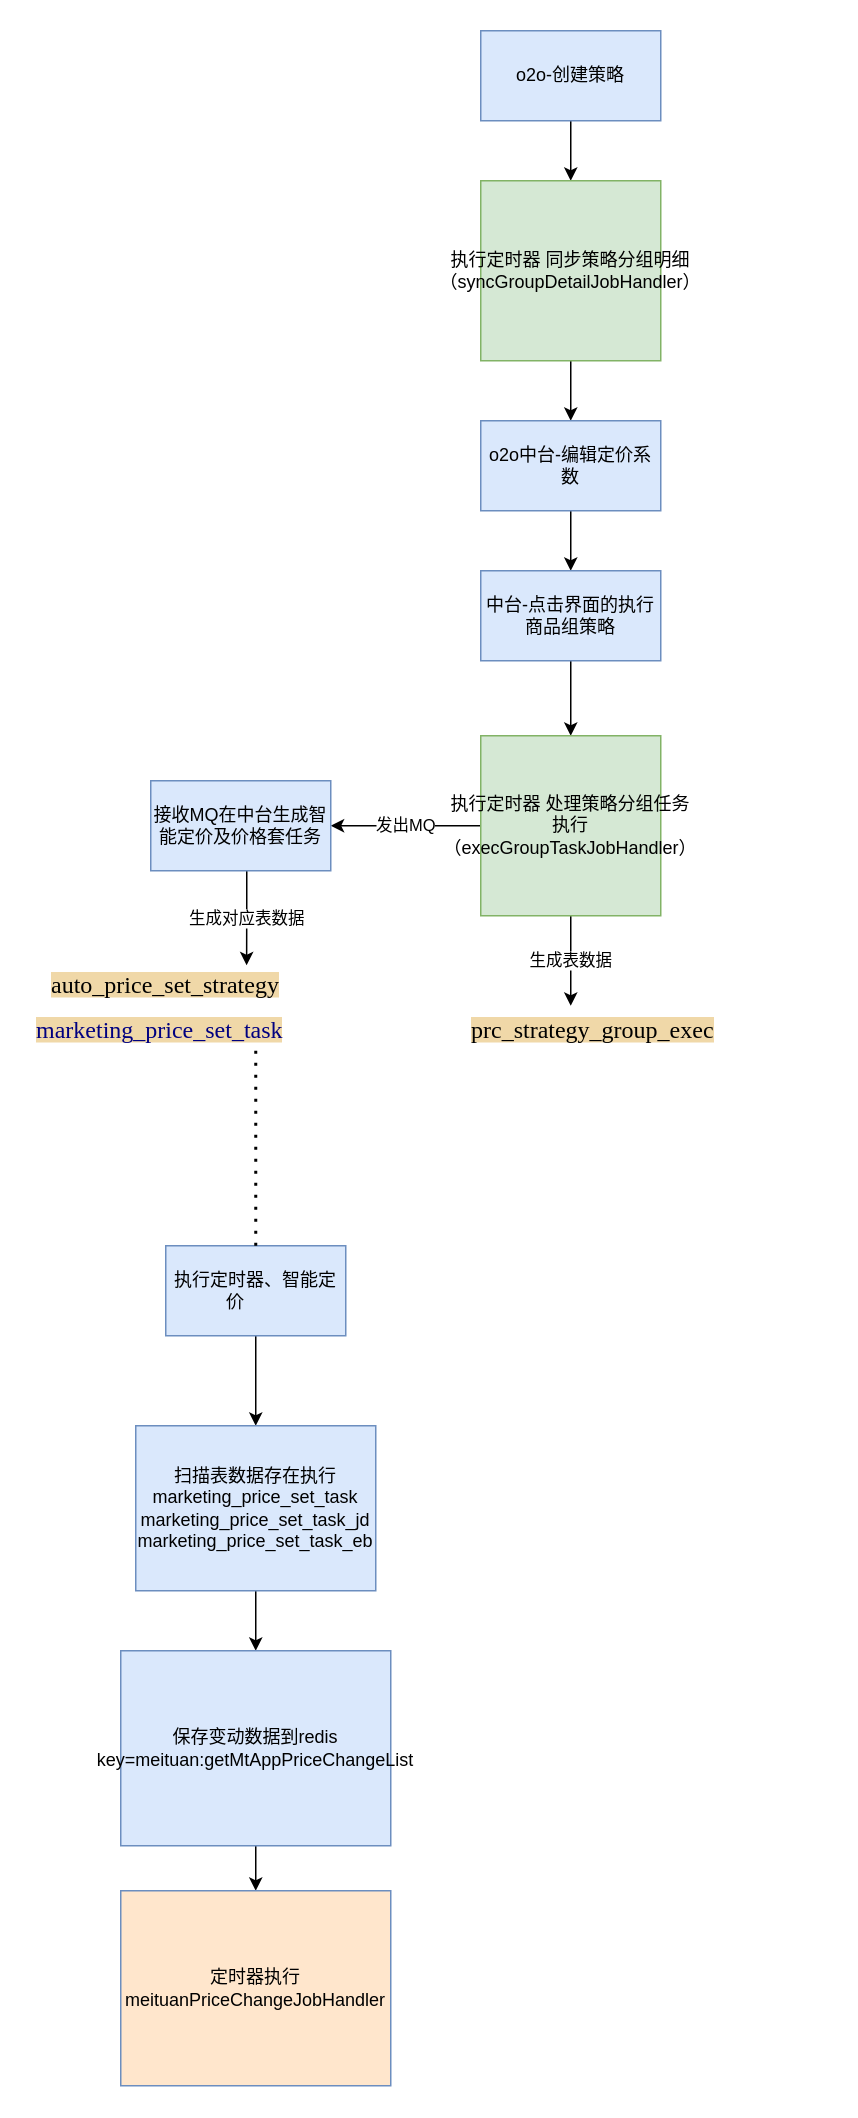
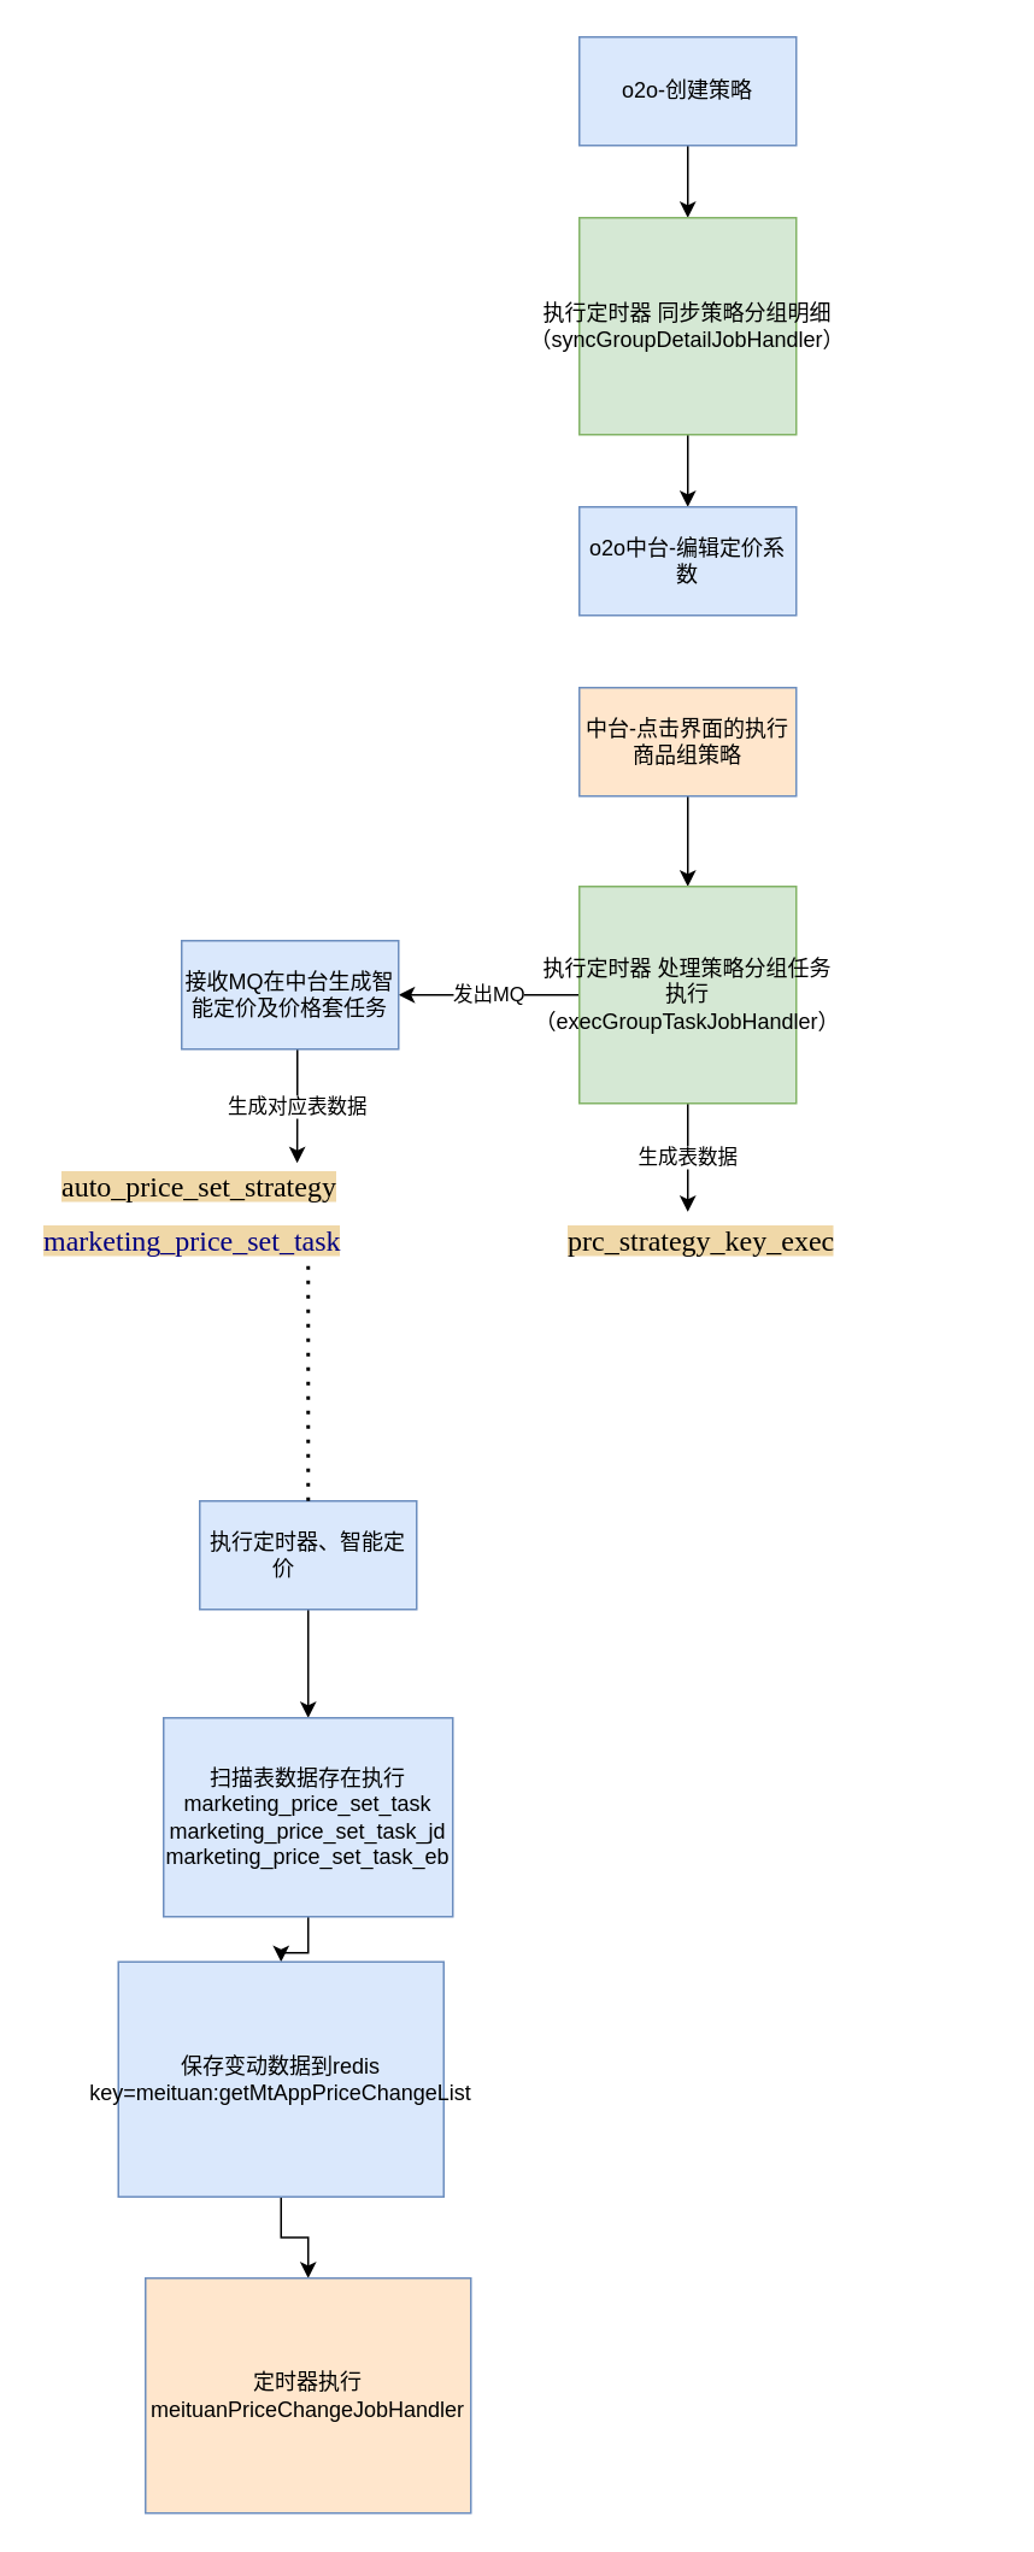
- <mxCell id="6" value="" style="edgeStyle=orthogonalEdgeStyle;rounded=0;orthogonalLoop=1;jettySize=auto;html=1;" edge="1" parent="1" source="7" target="9"><mxGeometry relative="1" as="geometry" /></mxCell>
- <mxCell id="9" value="中台-点击界面的执行商品组策略" style="rounded=0;whiteSpace=wrap;html=1;fillColor=#dae8fc;strokeColor=#6c8ebf;" vertex="1" parent="1"><mxGeometry x="320" y="380" width="120" height="60" as="geometry" /></mxCell>
+ <mxCell id="9" value="中台-点击界面的执行商品组策略" style="rounded=0;whiteSpace=wrap;html=1;fillColor=#ffe6cc;strokeColor=#6c8ebf;" vertex="1" parent="1"><mxGeometry x="320" y="380" width="120" height="60" as="geometry" /></mxCell>
- <mxCell id="17" value="&lt;span style=&quot;background-color:#ffffff;padding:0px 0px 0px 2px;&quot;&gt;&lt;span style=&quot;color: rgb(0, 0, 0); background-color: rgb(255, 255, 255); font-family: Consolas; font-size: 12pt;&quot;&gt;&lt;span style=&quot;color:#000000;background-color:#f0d8a8;&quot;&gt;prc_strategy_group_exec&lt;/span&gt;&lt;/span&gt;&lt;/span&gt;" style="text;whiteSpace=wrap;html=1;" vertex="1" parent="1"><mxGeometry x="310" y="670" width="240" height="40" as="geometry" /></mxCell>
+ <mxCell id="17" value="&lt;span style=&quot;background-color:#ffffff;padding:0px 0px 0px 2px;&quot;&gt;&lt;span style=&quot;color: rgb(0, 0, 0); background-color: rgb(255, 255, 255); font-family: Consolas; font-size: 12pt;&quot;&gt;&lt;span style=&quot;color:#000000;background-color:#f0d8a8;&quot;&gt;prc_strategy_key_exec&lt;/span&gt;&lt;/span&gt;&lt;/span&gt;" style="text;whiteSpace=wrap;html=1;" vertex="1" parent="1"><mxGeometry x="310" y="670" width="240" height="40" as="geometry" /></mxCell>
- <mxCell id="24" value="保存变动数据到redis&lt;br&gt;key=meituan:getMtAppPriceChangeList" style="rounded=0;whiteSpace=wrap;html=1;fillColor=#dae8fc;strokeColor=#6c8ebf;" vertex="1" parent="1"><mxGeometry x="80" y="1100" width="180" height="130" as="geometry" /></mxCell>
+ <mxCell id="24" value="保存变动数据到redis&lt;br&gt;key=meituan:getMtAppPriceChangeList" style="rounded=0;whiteSpace=wrap;html=1;fillColor=#dae8fc;strokeColor=#6c8ebf;" vertex="1" parent="1"><mxGeometry x="65" y="1085" width="180" height="130" as="geometry" /></mxCell>
